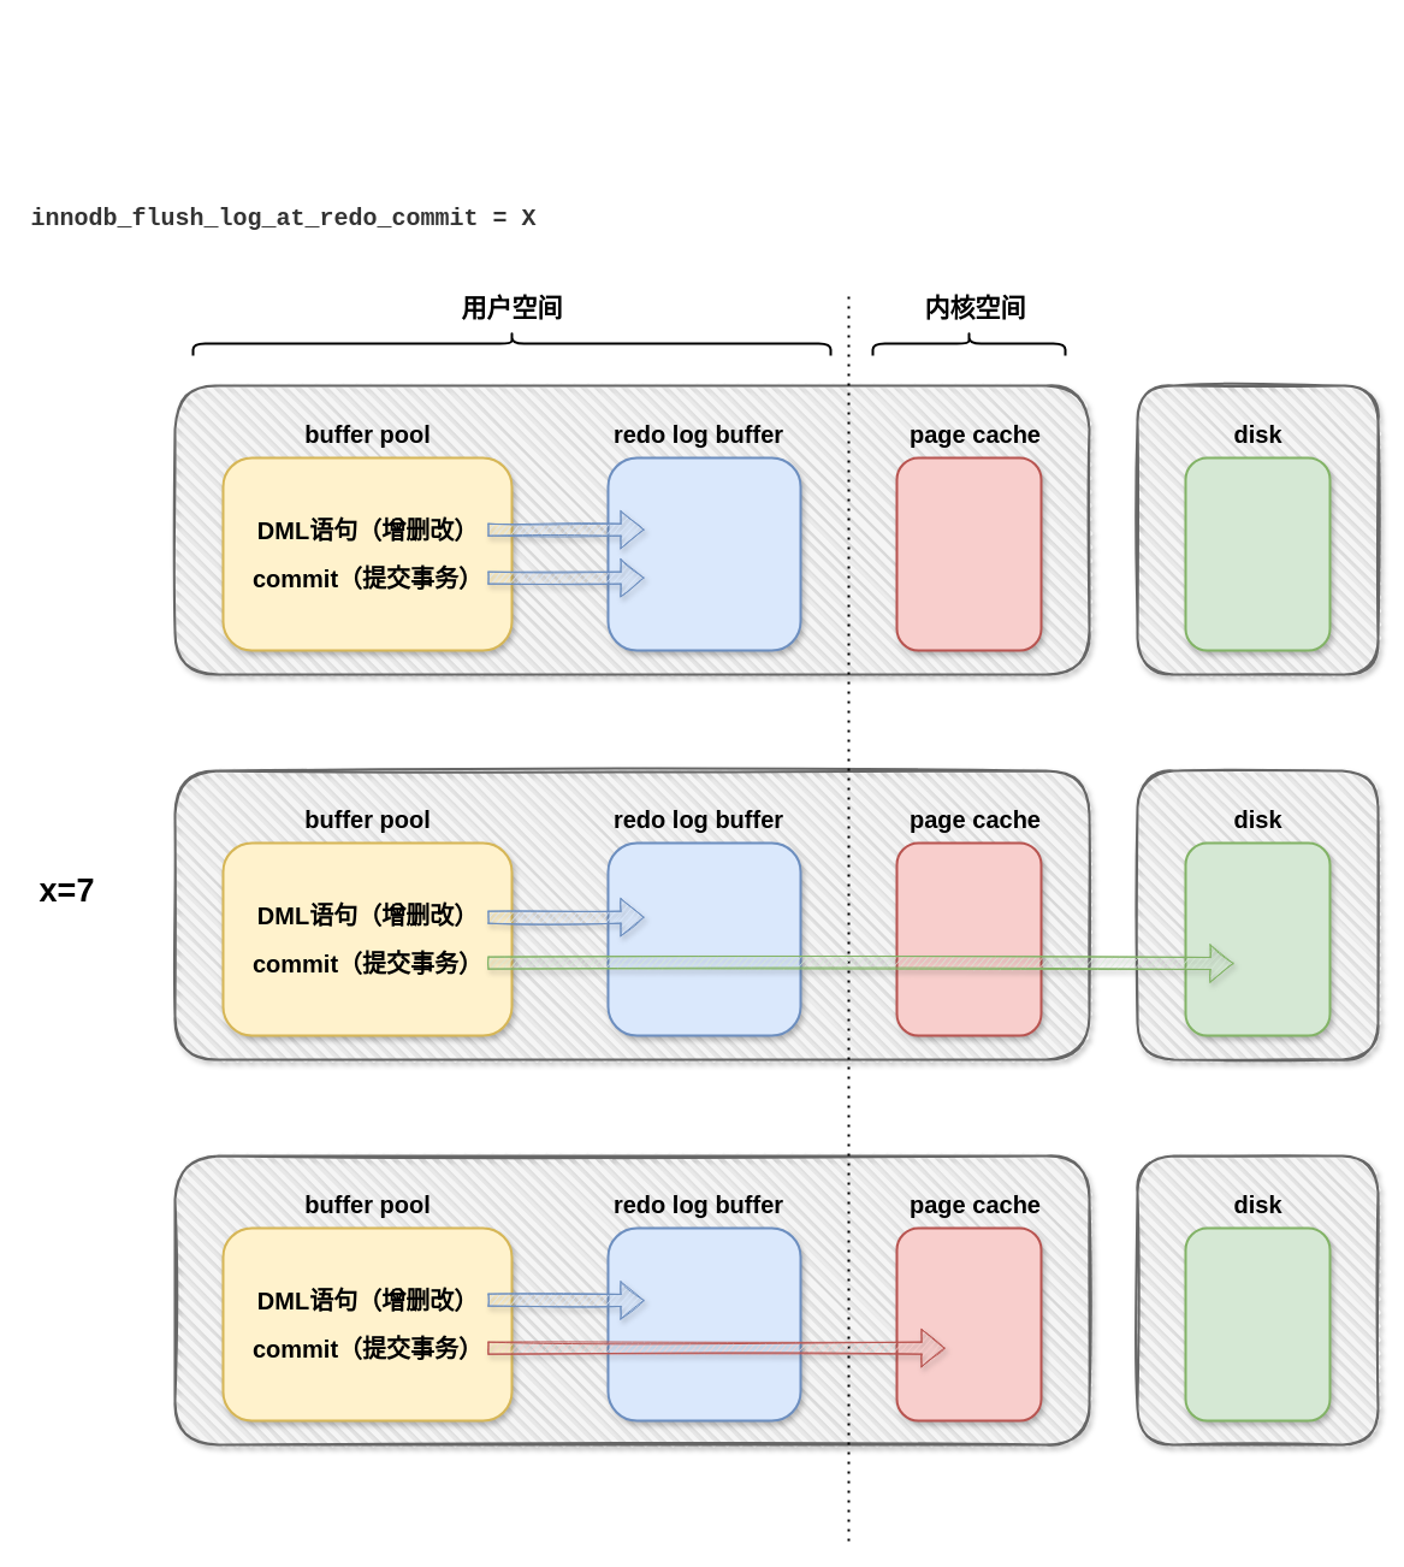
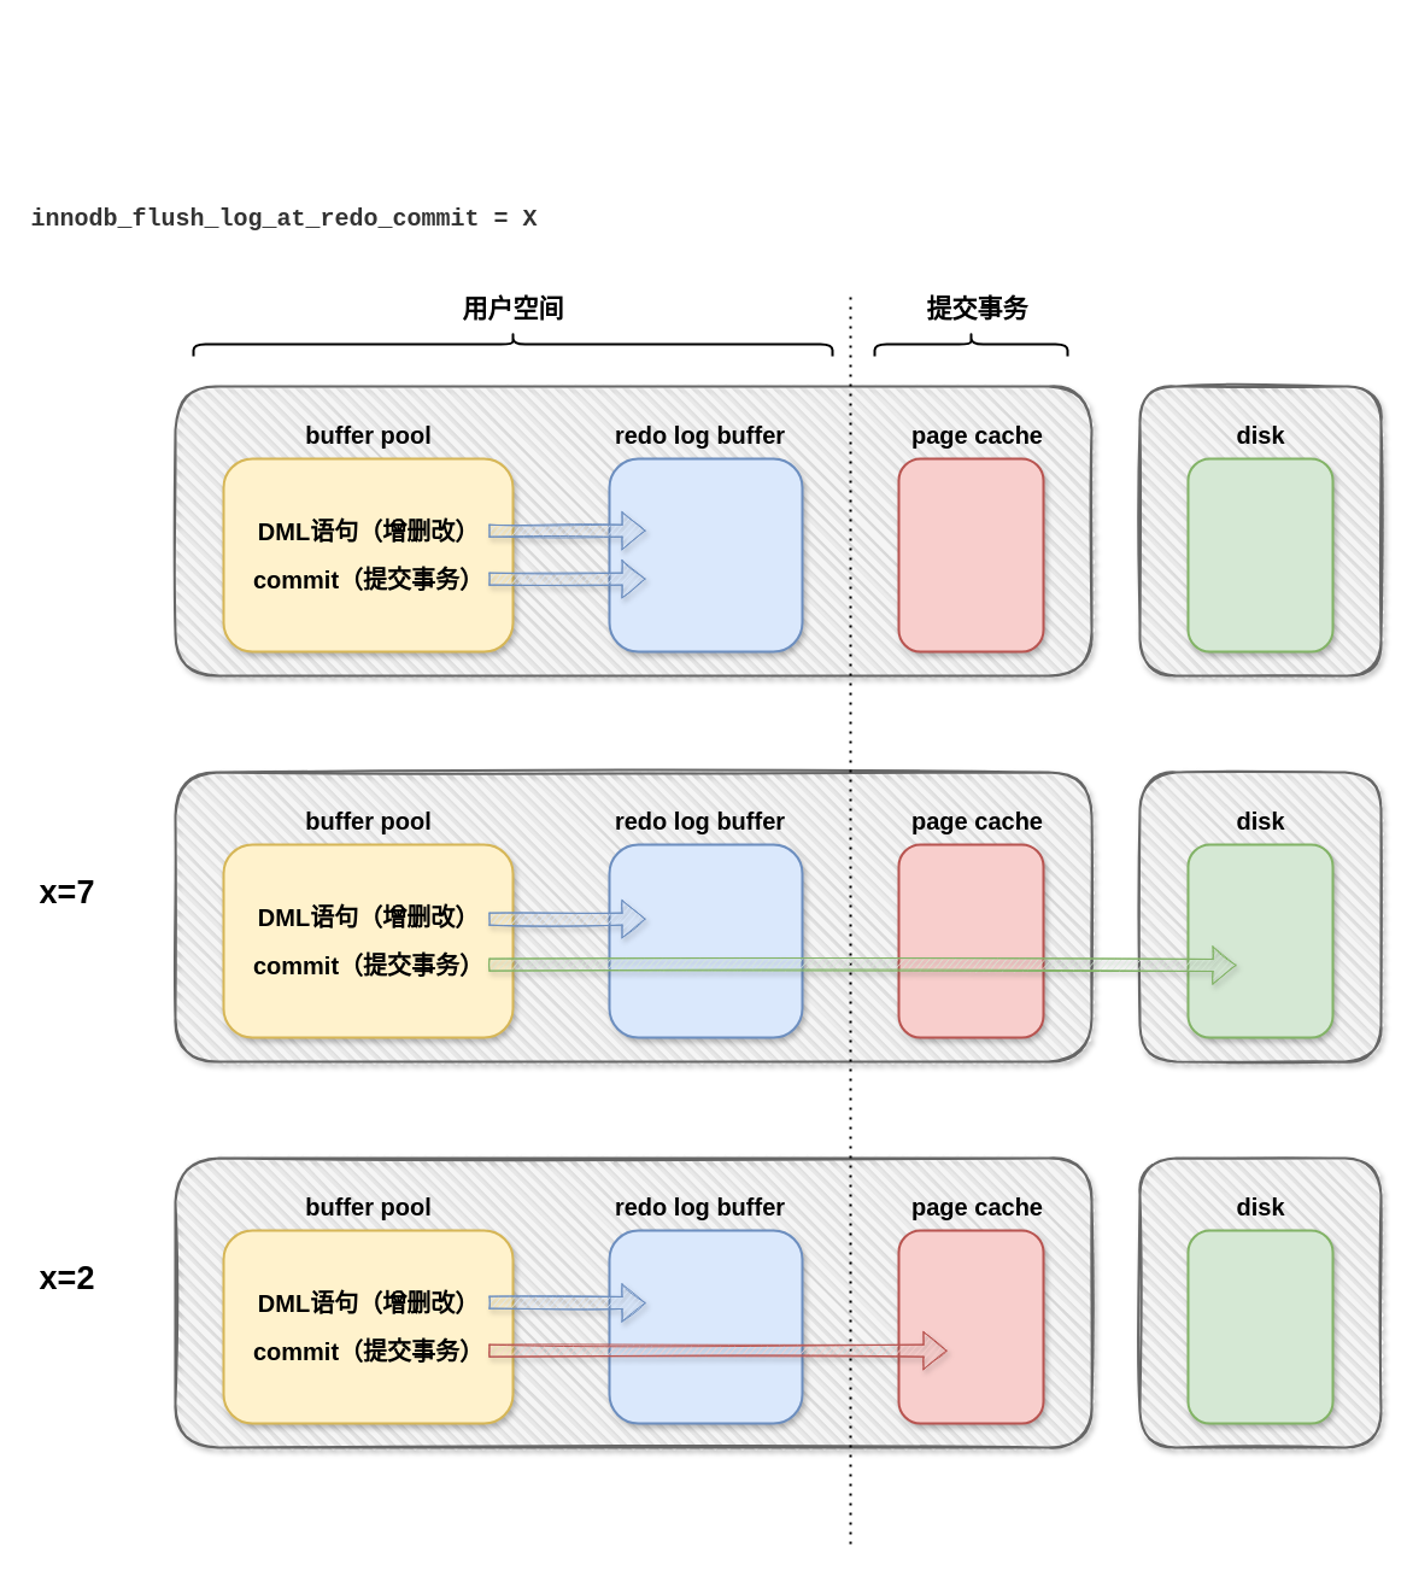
- <mxCell id="45" value="内核空间" style="text;html=1;align=center;verticalAlign=middle;resizable=0;points=[];autosize=1;strokeColor=none;fillColor=none;fontSize=21;strokeWidth=2;fontStyle=1" vertex="1" parent="1"><mxGeometry x="755" y="235" width="110" height="40" as="geometry" /></mxCell>
+ <mxCell id="45" value="提交事务" style="text;html=1;align=center;verticalAlign=middle;resizable=0;points=[];autosize=1;strokeColor=none;fillColor=none;fontSize=21;strokeWidth=2;fontStyle=1" vertex="1" parent="1"><mxGeometry x="755" y="235" width="110" height="40" as="geometry" /></mxCell>
+ <mxCell id="40" value="x=2" style="text;html=1;align=center;verticalAlign=middle;resizable=0;points=[];autosize=1;strokeColor=none;fillColor=none;fontSize=27;fontStyle=1" vertex="1" parent="1"><mxGeometry x="20" y="1035" width="70" height="50" as="geometry" /></mxCell>
